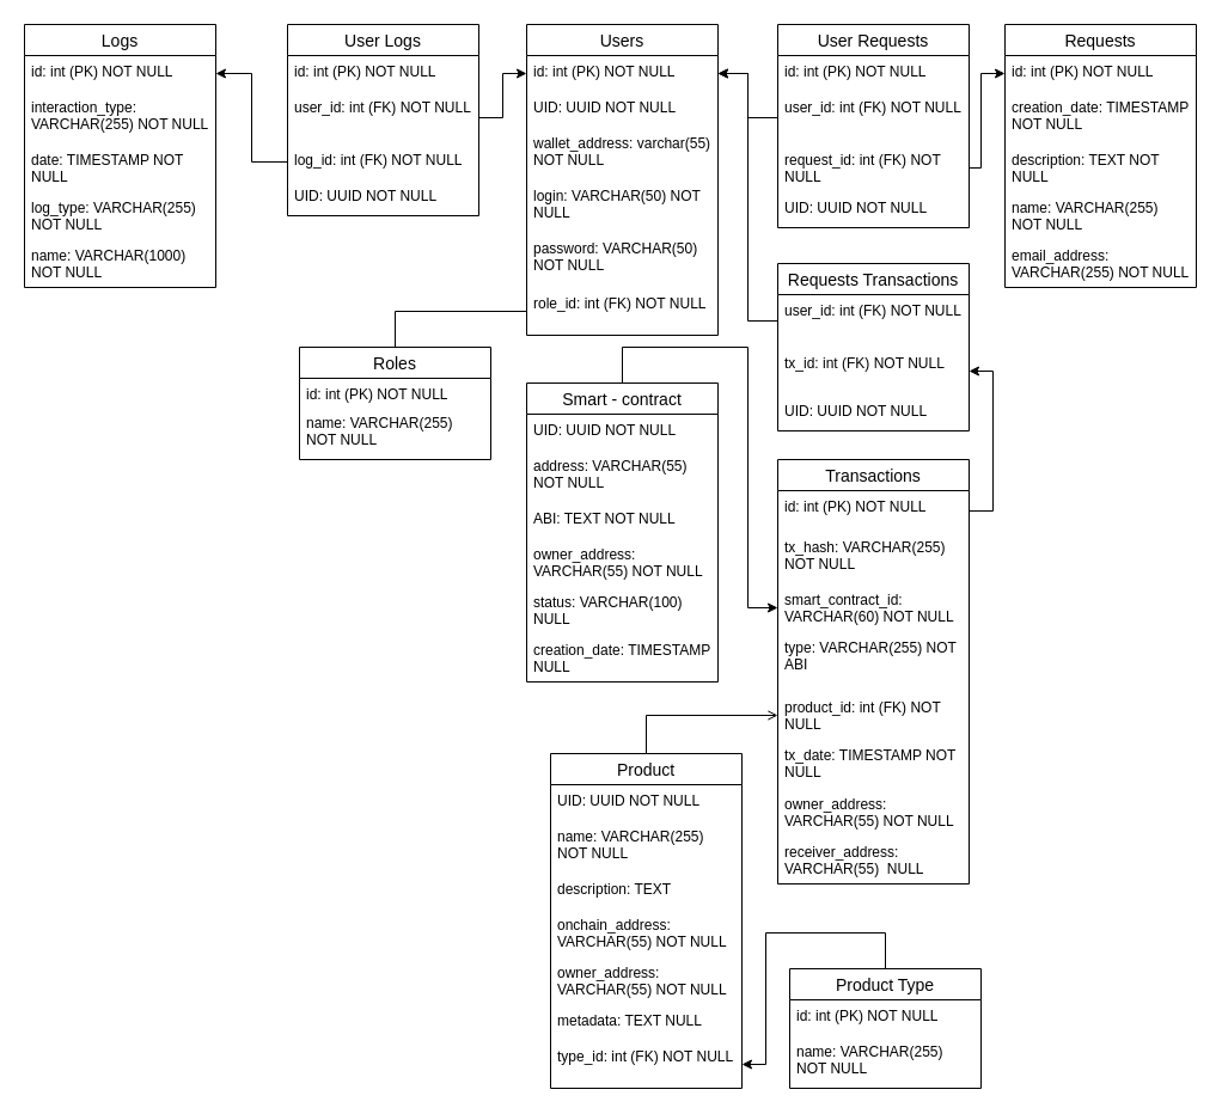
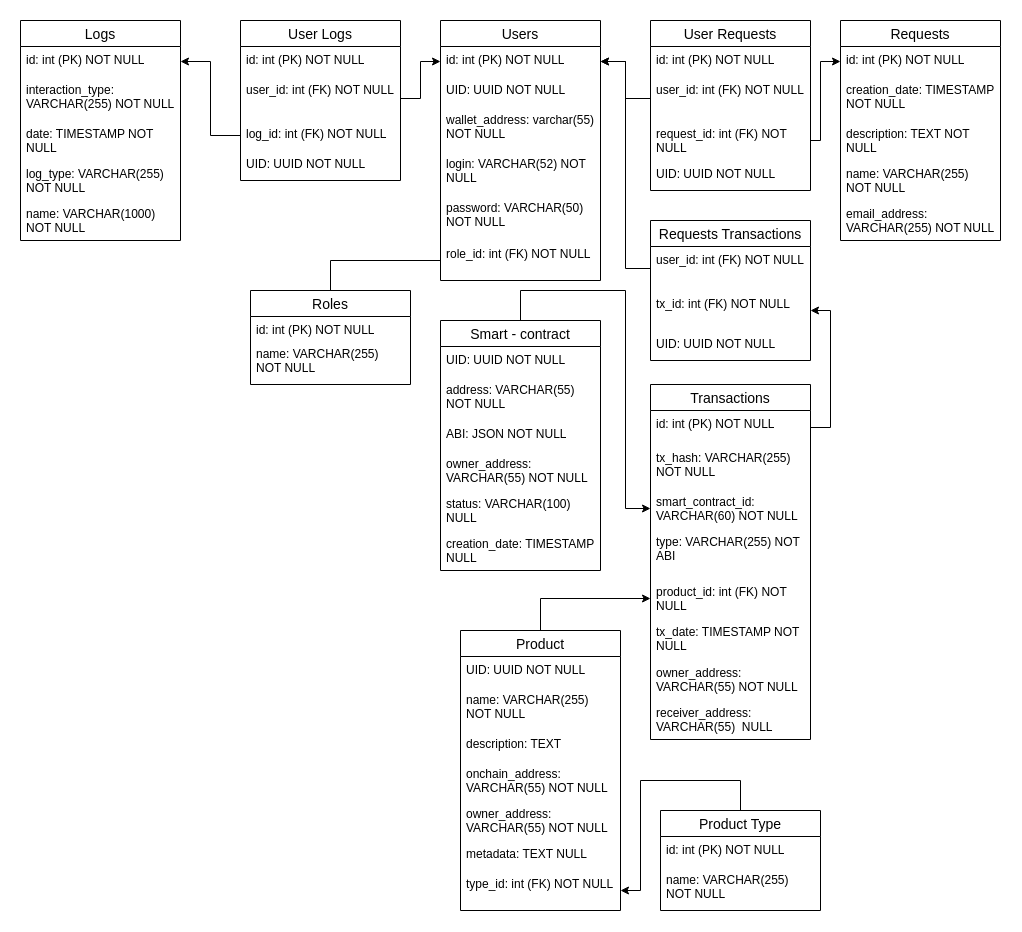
- <mxCell id="6" value="login: VARCHAR(50) NOT NULL" style="text;strokeColor=none;fillColor=none;spacingLeft=4;spacingRight=4;overflow=hidden;rotatable=0;points=[[0,0.5],[1,0.5]];portConstraint=eastwest;fontSize=12;whiteSpace=wrap;html=1;" vertex="1" parent="2"><mxGeometry y="130" width="160" height="44" as="geometry" /></mxCell>
+ <mxCell id="6" value="login: VARCHAR(52) NOT NULL" style="text;strokeColor=none;fillColor=none;spacingLeft=4;spacingRight=4;overflow=hidden;rotatable=0;points=[[0,0.5],[1,0.5]];portConstraint=eastwest;fontSize=12;whiteSpace=wrap;html=1;" vertex="1" parent="2"><mxGeometry y="130" width="160" height="44" as="geometry" /></mxCell>
- <mxCell id="39" value="ABI: TEXT NOT NULL" style="text;strokeColor=none;fillColor=none;spacingLeft=4;spacingRight=4;overflow=hidden;rotatable=0;points=[[0,0.5],[1,0.5]];portConstraint=eastwest;fontSize=12;whiteSpace=wrap;html=1;" vertex="1" parent="36"><mxGeometry y="100" width="160" height="30" as="geometry" /></mxCell>
+ <mxCell id="39" value="ABI: JSON NOT NULL" style="text;strokeColor=none;fillColor=none;spacingLeft=4;spacingRight=4;overflow=hidden;rotatable=0;points=[[0,0.5],[1,0.5]];portConstraint=eastwest;fontSize=12;whiteSpace=wrap;html=1;" vertex="1" parent="36"><mxGeometry y="100" width="160" height="30" as="geometry" /></mxCell>
- <mxCell id="22" style="edgeStyle=orthogonalEdgeStyle;rounded=0;orthogonalLoop=1;jettySize=auto;html=1;endArrow=open;" edge="1" parent="1" source="23" target="18"><mxGeometry relative="1" as="geometry" /></mxCell>
+ <mxCell id="22" style="edgeStyle=orthogonalEdgeStyle;rounded=0;orthogonalLoop=1;jettySize=auto;html=1;" edge="1" parent="1" source="23" target="18"><mxGeometry relative="1" as="geometry" /></mxCell>
